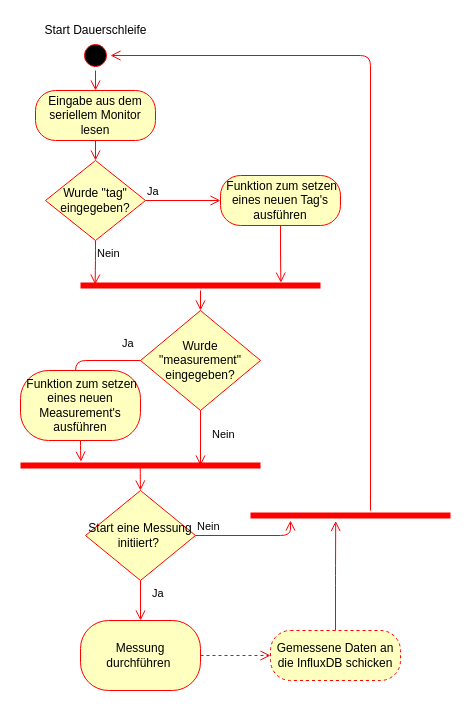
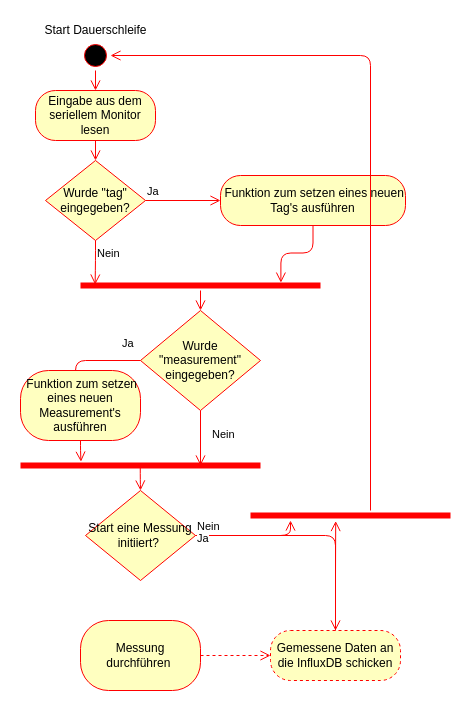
- <mxCell id="10" value="&amp;nbsp;Funktion zum setzen eines neuen Tag's ausführen" style="rounded=1;whiteSpace=wrap;html=1;arcSize=40;fontColor=#000000;fillColor=#ffffc0;strokeColor=#ff0000;" parent="1" vertex="1"><mxGeometry x="220" y="175" width="120" height="50" as="geometry" /></mxCell>
+ <mxCell id="10" value="&amp;nbsp;Funktion zum setzen eines neuen Tag's ausführen" style="rounded=1;whiteSpace=wrap;html=1;arcSize=40;fontColor=#000000;fillColor=#ffffc0;strokeColor=#ff0000;" parent="1" vertex="1"><mxGeometry x="220" y="175" width="185" height="50" as="geometry" /></mxCell>
- <mxCell id="22" value="Ja" style="edgeStyle=orthogonalEdgeStyle;html=1;align=left;verticalAlign=top;endArrow=open;endSize=8;strokeColor=#ff0000;entryX=0.5;entryY=0;entryDx=0;entryDy=0;" parent="1" source="20" target="24" edge="1"><mxGeometry x="-1" y="10" relative="1" as="geometry"><mxPoint x="140" y="640" as="targetPoint" /><mxPoint as="offset" /></mxGeometry></mxCell>
+ <mxCell id="22" value="Ja" style="edgeStyle=orthogonalEdgeStyle;html=1;align=left;verticalAlign=top;endArrow=open;endSize=8;strokeColor=#ff0000;" parent="1" source="20" target="28" edge="1"><mxGeometry x="-1" y="10" relative="1" as="geometry"><mxPoint x="140" y="640" as="targetPoint" /><mxPoint as="offset" /></mxGeometry></mxCell>
